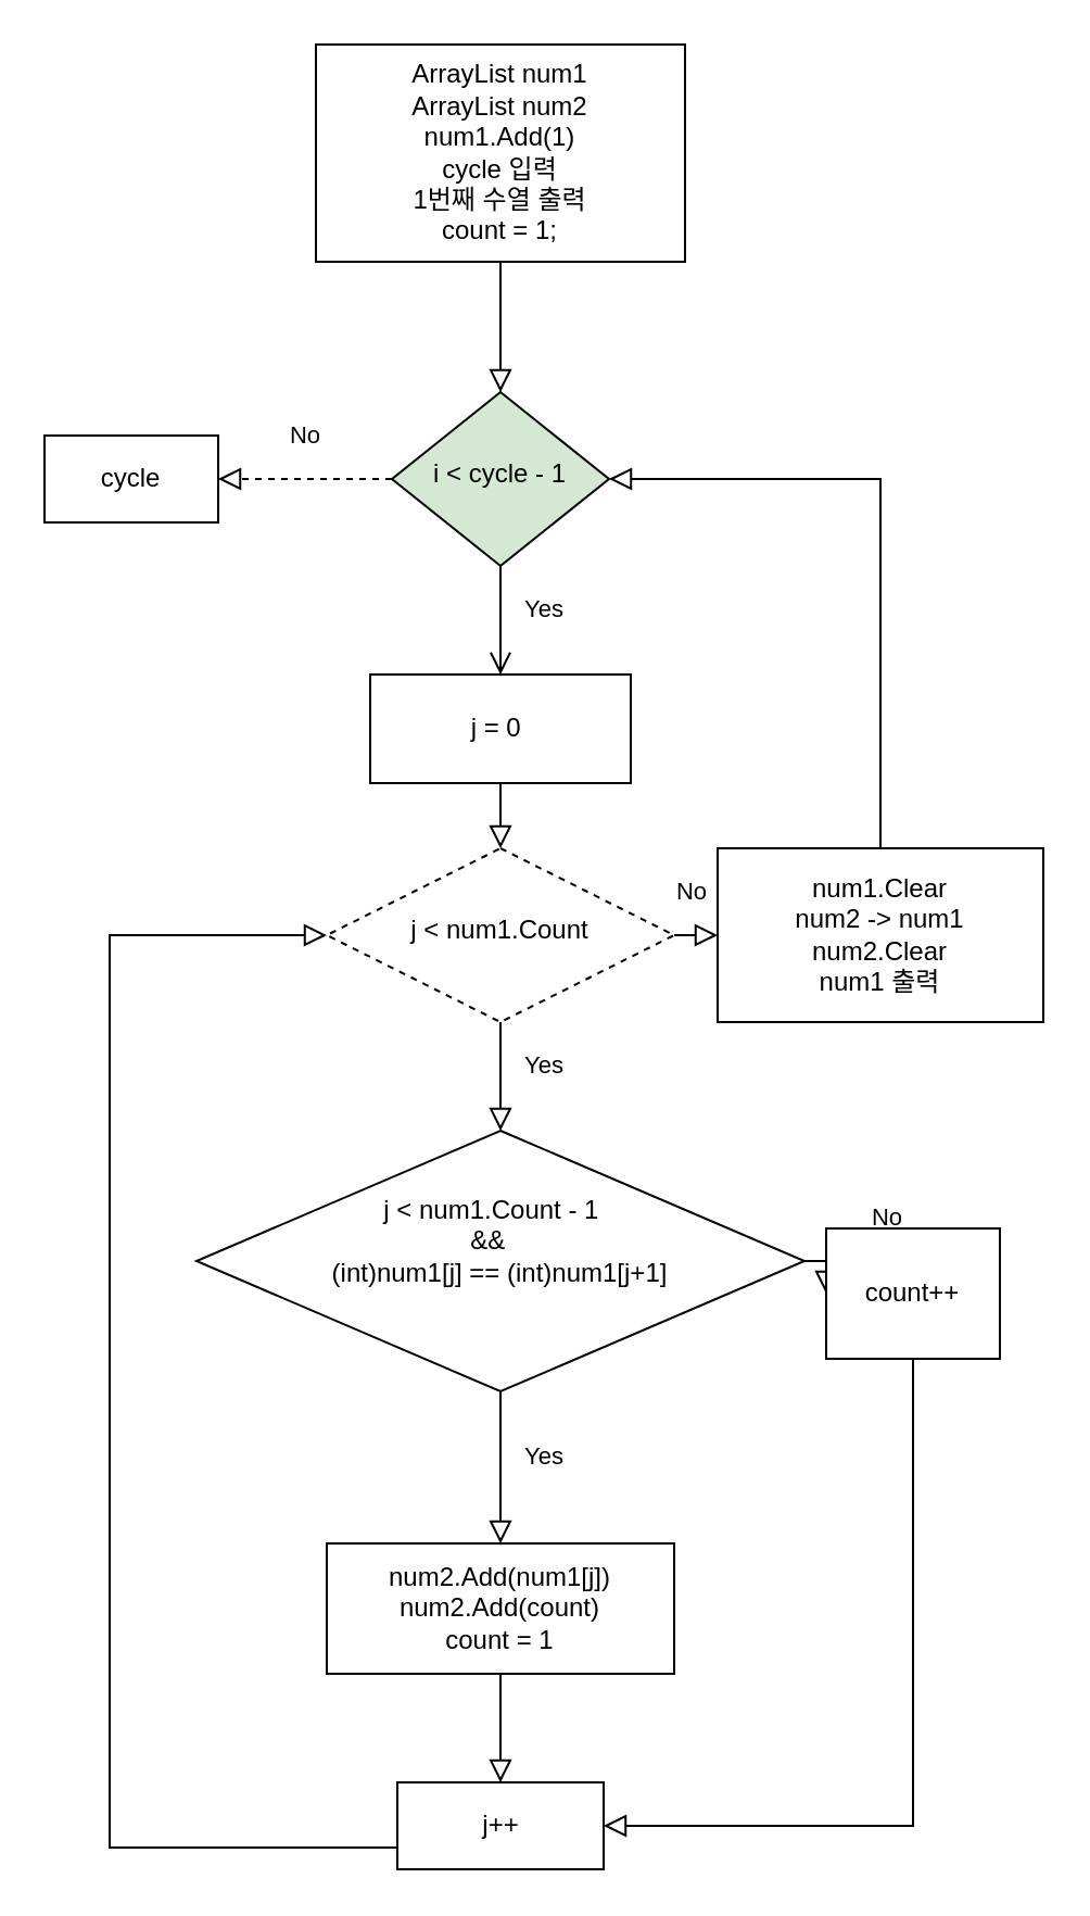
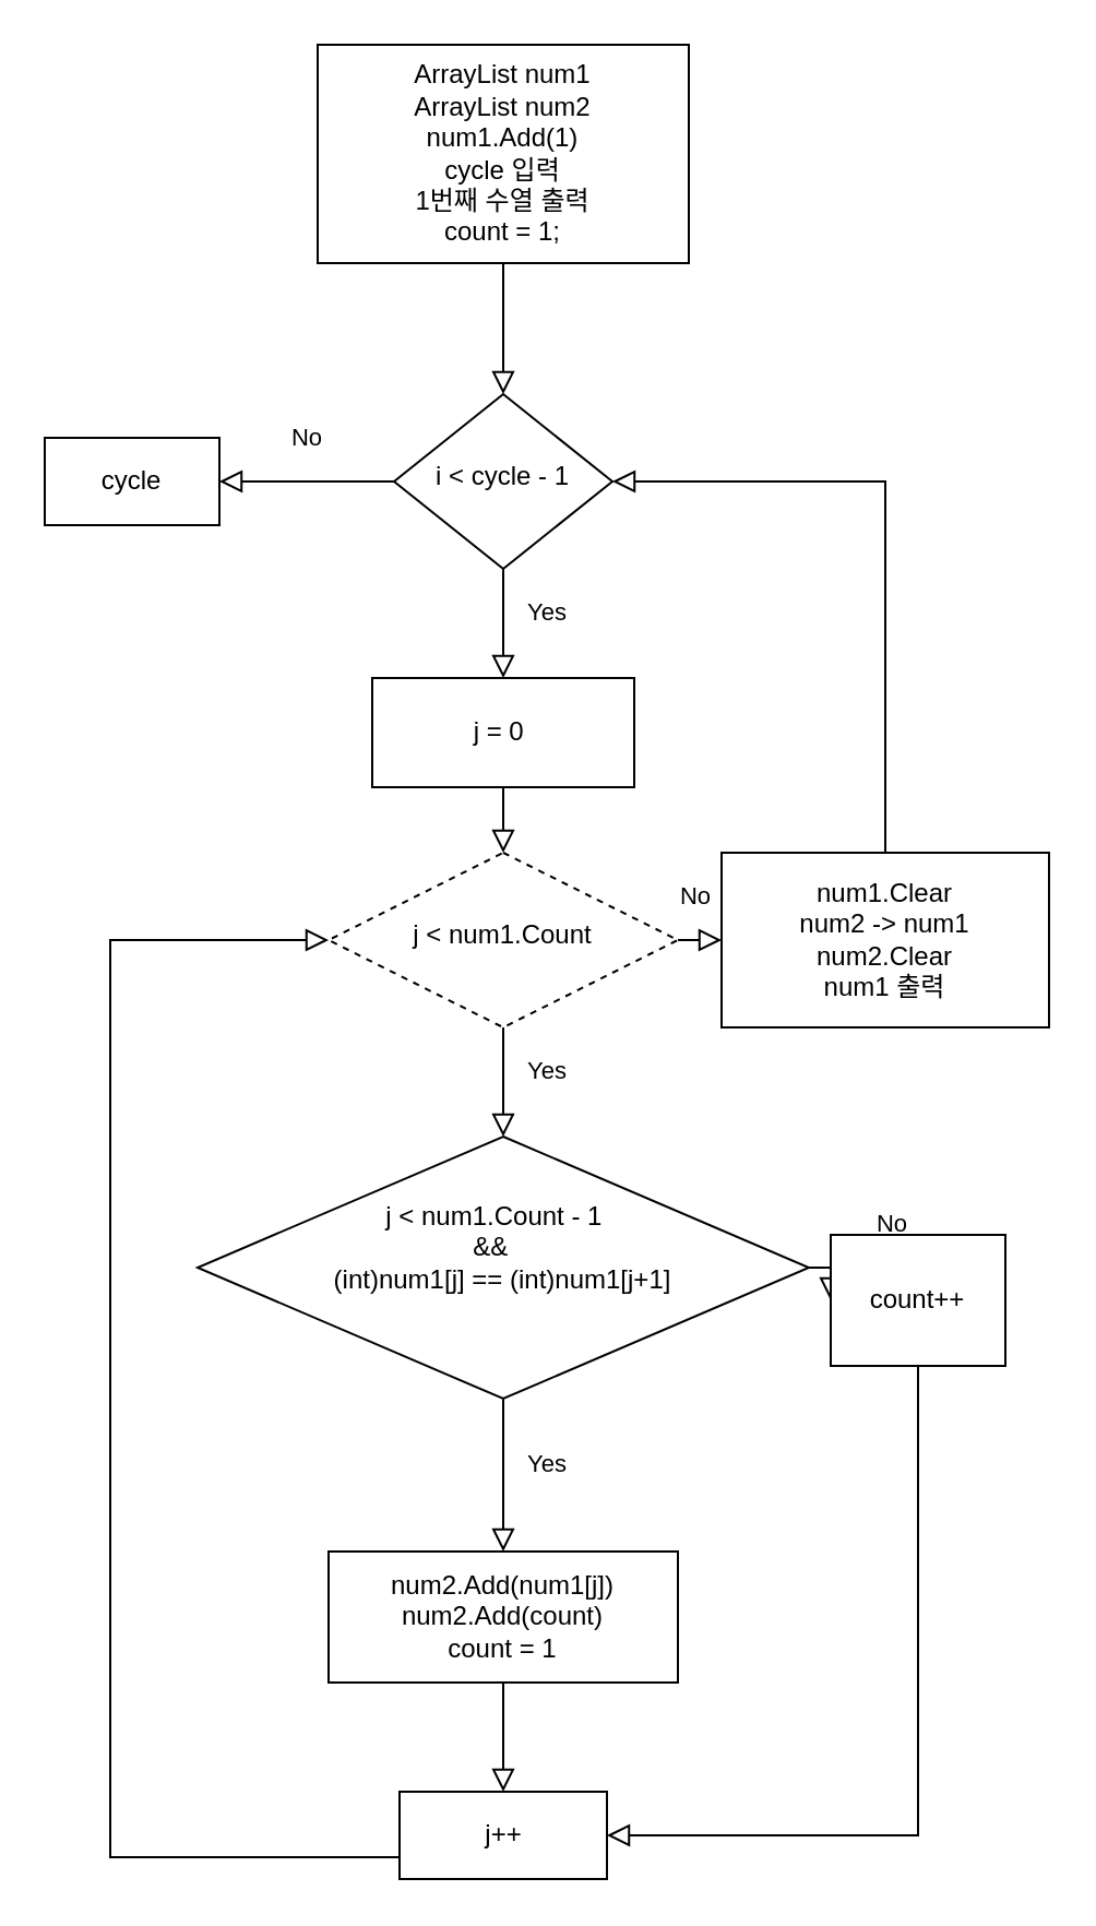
- <mxCell id="4" value="No" style="edgeStyle=orthogonalEdgeStyle;rounded=0;html=1;jettySize=auto;orthogonalLoop=1;fontSize=11;endArrow=block;endFill=0;endSize=8;strokeWidth=1;shadow=0;labelBackgroundColor=none;entryX=1;entryY=0.5;entryDx=0;entryDy=0;dashed=1;" parent="1" source="5" target="9" edge="1"><mxGeometry y="-20" relative="1" as="geometry"><mxPoint as="offset" /><mxPoint x="330" y="220" as="targetPoint" /></mxGeometry></mxCell>
+ <mxCell id="4" value="No" style="edgeStyle=orthogonalEdgeStyle;rounded=0;html=1;jettySize=auto;orthogonalLoop=1;fontSize=11;endArrow=block;endFill=0;endSize=8;strokeWidth=1;shadow=0;labelBackgroundColor=none;entryX=1;entryY=0.5;entryDx=0;entryDy=0;" parent="1" source="5" target="9" edge="1"><mxGeometry y="-20" relative="1" as="geometry"><mxPoint as="offset" /><mxPoint x="330" y="220" as="targetPoint" /></mxGeometry></mxCell>
- <mxCell id="5" value="i &amp;lt; cycle - 1" style="rhombus;whiteSpace=wrap;html=1;shadow=0;fontFamily=Helvetica;fontSize=12;align=center;strokeWidth=1;spacing=6;spacingTop=-4;fillColor=#d5e8d4;" parent="1" vertex="1"><mxGeometry x="180" y="180" width="100" height="80" as="geometry" /></mxCell>
+ <mxCell id="5" value="i &amp;lt; cycle - 1" style="rhombus;whiteSpace=wrap;html=1;shadow=0;fontFamily=Helvetica;fontSize=12;align=center;strokeWidth=1;spacing=6;spacingTop=-4;" parent="1" vertex="1"><mxGeometry x="180" y="180" width="100" height="80" as="geometry" /></mxCell>
- <mxCell id="3" value="Yes" style="rounded=0;html=1;jettySize=auto;orthogonalLoop=1;fontSize=11;endArrow=open;endFill=0;endSize=8;strokeWidth=1;shadow=0;labelBackgroundColor=none;edgeStyle=orthogonalEdgeStyle;entryX=0.5;entryY=0;entryDx=0;entryDy=0;" parent="1" source="5" target="10" edge="1"><mxGeometry x="-0.2" y="20" relative="1" as="geometry"><mxPoint as="offset" /><mxPoint x="230" y="300" as="targetPoint" /></mxGeometry></mxCell>
+ <mxCell id="3" value="Yes" style="rounded=0;html=1;jettySize=auto;orthogonalLoop=1;fontSize=11;endArrow=block;endFill=0;endSize=8;strokeWidth=1;shadow=0;labelBackgroundColor=none;edgeStyle=orthogonalEdgeStyle;entryX=0.5;entryY=0;entryDx=0;entryDy=0;" parent="1" source="5" target="10" edge="1"><mxGeometry x="-0.2" y="20" relative="1" as="geometry"><mxPoint as="offset" /><mxPoint x="230" y="300" as="targetPoint" /></mxGeometry></mxCell>
